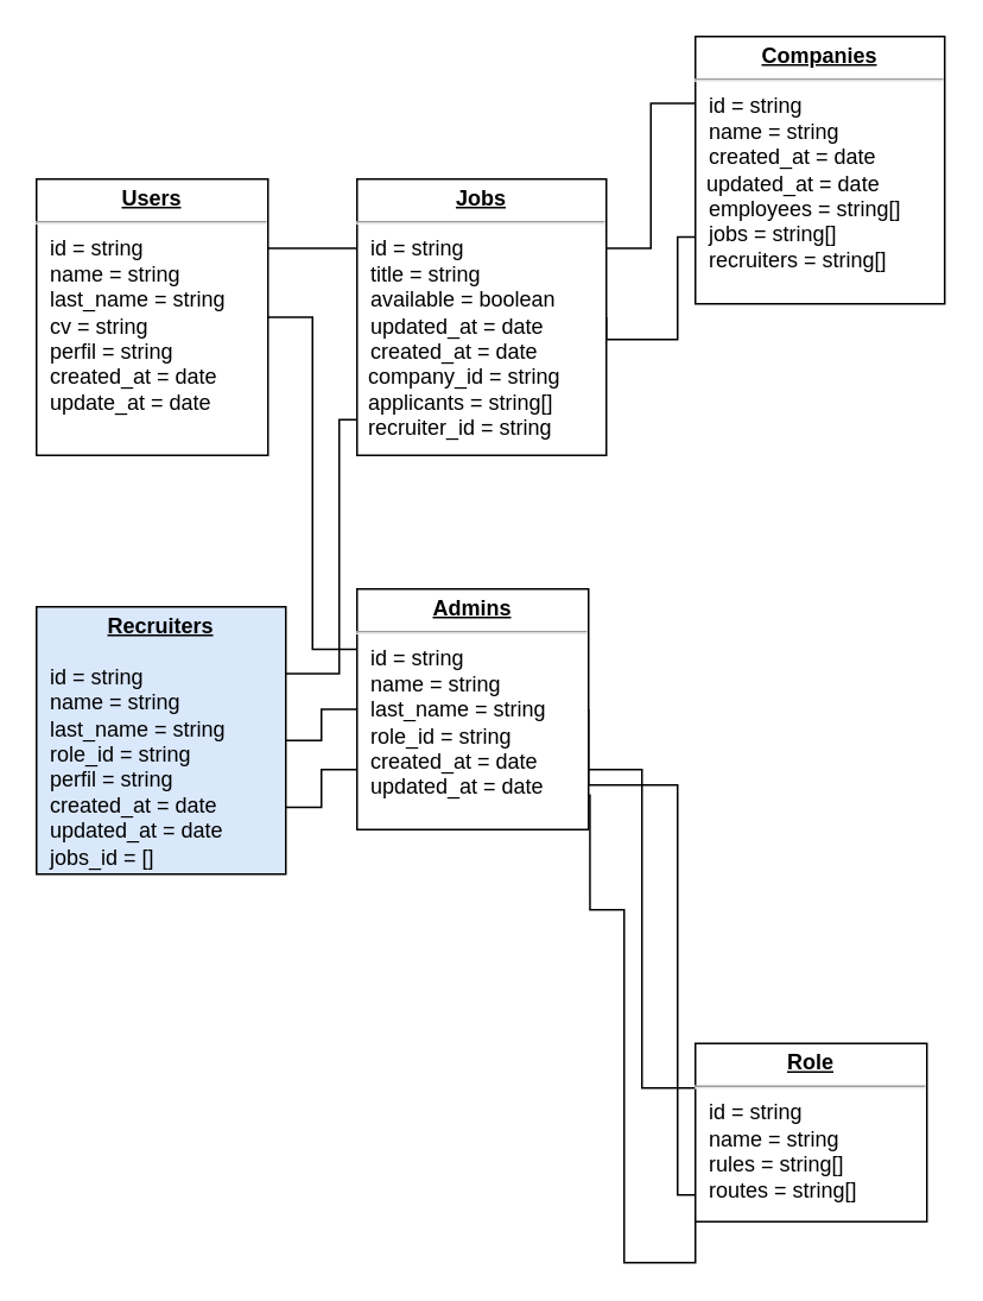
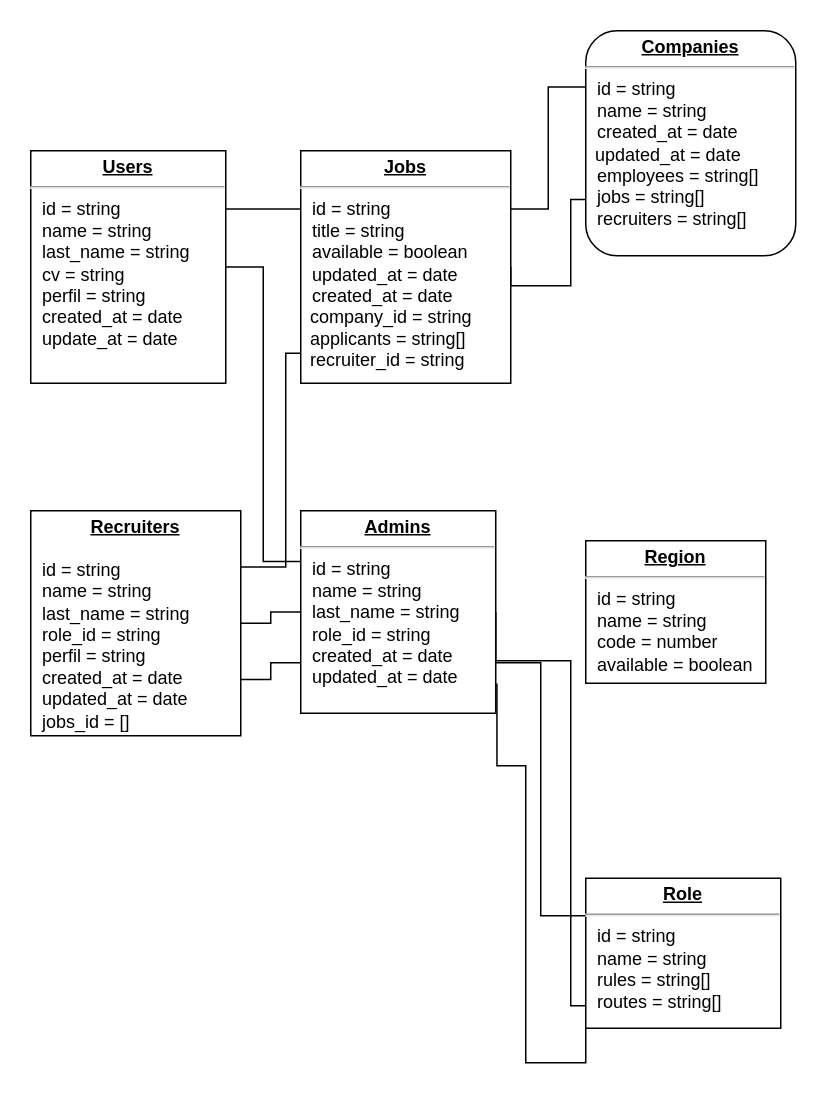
- <mxCell id="13" value="&lt;p style=&quot;margin: 0px ; margin-top: 4px ; text-align: center ; text-decoration: underline&quot;&gt;&lt;b&gt;Companies&lt;/b&gt;&lt;/p&gt;&lt;hr&gt;&lt;p style=&quot;margin: 0px ; margin-left: 8px&quot;&gt;id = string&lt;br&gt;name = string&lt;br&gt;created_at = date&lt;br&gt;&lt;/p&gt;&amp;nbsp; updated_at = date&lt;br&gt;&lt;p style=&quot;margin: 0px ; margin-left: 8px&quot;&gt;employees = string[]&lt;br&gt;&lt;/p&gt;&lt;p style=&quot;margin: 0px ; margin-left: 8px&quot;&gt;jobs = string[]&lt;/p&gt;&lt;p style=&quot;margin: 0px ; margin-left: 8px&quot;&gt;recruiters = string[]&lt;br&gt;&lt;/p&gt;" style="verticalAlign=top;align=left;overflow=fill;fontSize=12;fontFamily=Helvetica;html=1;rounded=0;shadow=0;comic=0;labelBackgroundColor=none;strokeWidth=1" parent="1" vertex="1"><mxGeometry x="390" y="20" width="140" height="150" as="geometry" /></mxCell>
+ <mxCell id="13" value="&lt;p style=&quot;margin: 0px ; margin-top: 4px ; text-align: center ; text-decoration: underline&quot;&gt;&lt;b&gt;Companies&lt;/b&gt;&lt;/p&gt;&lt;hr&gt;&lt;p style=&quot;margin: 0px ; margin-left: 8px&quot;&gt;id = string&lt;br&gt;name = string&lt;br&gt;created_at = date&lt;br&gt;&lt;/p&gt;&amp;nbsp; updated_at = date&lt;br&gt;&lt;p style=&quot;margin: 0px ; margin-left: 8px&quot;&gt;employees = string[]&lt;br&gt;&lt;/p&gt;&lt;p style=&quot;margin: 0px ; margin-left: 8px&quot;&gt;jobs = string[]&lt;/p&gt;&lt;p style=&quot;margin: 0px ; margin-left: 8px&quot;&gt;recruiters = string[]&lt;br&gt;&lt;/p&gt;" style="verticalAlign=top;align=left;overflow=fill;fontSize=12;fontFamily=Helvetica;html=1;shadow=0;comic=0;labelBackgroundColor=none;strokeWidth=1;rounded=1;" parent="1" vertex="1"><mxGeometry x="390" y="20" width="140" height="150" as="geometry" /></mxCell>
- <mxCell id="11" value="&lt;p style=&quot;margin: 0px ; margin-top: 4px ; text-align: center ; text-decoration: underline&quot;&gt;&lt;b&gt;Admins&lt;/b&gt;&lt;/p&gt;&lt;hr&gt;&lt;p style=&quot;margin: 0px ; margin-left: 8px&quot;&gt;id = string&lt;br&gt;name = string&lt;br&gt;last_name = string&lt;br&gt;&lt;/p&gt;&lt;p style=&quot;margin: 0px ; margin-left: 8px&quot;&gt;role_id = string &lt;br&gt;&lt;/p&gt;&lt;p style=&quot;margin: 0px ; margin-left: 8px&quot;&gt;created_at = date&lt;br&gt;&lt;/p&gt;&lt;p style=&quot;margin: 0px ; margin-left: 8px&quot;&gt;updated_at = date&lt;br&gt;&lt;/p&gt;" style="verticalAlign=top;align=left;overflow=fill;fontSize=12;fontFamily=Helvetica;html=1;rounded=0;shadow=0;comic=0;labelBackgroundColor=none;strokeWidth=1" parent="1" vertex="1"><mxGeometry x="200" y="330" width="130" height="135" as="geometry" /></mxCell>
+ <mxCell id="11" value="&lt;p style=&quot;margin: 0px ; margin-top: 4px ; text-align: center ; text-decoration: underline&quot;&gt;&lt;b&gt;Admins&lt;/b&gt;&lt;/p&gt;&lt;hr&gt;&lt;p style=&quot;margin: 0px ; margin-left: 8px&quot;&gt;id = string&lt;br&gt;name = string&lt;br&gt;last_name = string&lt;br&gt;&lt;/p&gt;&lt;p style=&quot;margin: 0px ; margin-left: 8px&quot;&gt;role_id = string &lt;br&gt;&lt;/p&gt;&lt;p style=&quot;margin: 0px ; margin-left: 8px&quot;&gt;created_at = date&lt;br&gt;&lt;/p&gt;&lt;p style=&quot;margin: 0px ; margin-left: 8px&quot;&gt;updated_at = date&lt;br&gt;&lt;/p&gt;" style="verticalAlign=top;align=left;overflow=fill;fontSize=12;fontFamily=Helvetica;html=1;rounded=0;shadow=0;comic=0;labelBackgroundColor=none;strokeWidth=1" parent="1" vertex="1"><mxGeometry x="200" y="340" width="130" height="135" as="geometry" /></mxCell>
+ <mxCell id="14" value="&lt;p style=&quot;margin: 0px ; margin-top: 4px ; text-align: center ; text-decoration: underline&quot;&gt;&lt;b&gt;Region&lt;/b&gt;&lt;/p&gt;&lt;hr&gt;&lt;p style=&quot;margin: 0px ; margin-left: 8px&quot;&gt;id = string&lt;br&gt;name = string&lt;br&gt;code = number&lt;br&gt;&lt;/p&gt;&lt;p style=&quot;margin: 0px ; margin-left: 8px&quot;&gt;available = boolean&lt;br&gt;&lt;/p&gt;&lt;p style=&quot;margin: 0px ; margin-left: 8px&quot;&gt;&lt;br&gt;&lt;/p&gt;" style="verticalAlign=top;align=left;overflow=fill;fontSize=12;fontFamily=Helvetica;html=1;rounded=0;shadow=0;comic=0;labelBackgroundColor=none;strokeWidth=1" parent="1" vertex="1"><mxGeometry x="390" y="360" width="120" height="95" as="geometry" /></mxCell>
- <mxCell id="5" value="&lt;p style=&quot;margin: 0px ; margin-top: 4px ; text-align: center ; text-decoration: underline&quot;&gt;&lt;b&gt;Recruiters&lt;/b&gt;&lt;/p&gt;&lt;br&gt;&lt;p style=&quot;margin: 0px ; margin-left: 8px&quot;&gt;id = string&lt;br&gt;name = string&lt;br&gt;last_name = string&lt;br&gt;&lt;/p&gt;&lt;p style=&quot;margin: 0px ; margin-left: 8px&quot;&gt;role_id = string&lt;br&gt;&lt;/p&gt;&lt;p style=&quot;margin: 0px ; margin-left: 8px&quot;&gt;perfil = string&lt;br&gt;&lt;/p&gt;&lt;p style=&quot;margin: 0px ; margin-left: 8px&quot;&gt;created_at = date&lt;br&gt;&lt;/p&gt;&lt;p style=&quot;margin: 0px ; margin-left: 8px&quot;&gt;updated_at = date&lt;br&gt;&lt;/p&gt;&lt;p style=&quot;margin: 0px ; margin-left: 8px&quot;&gt;jobs_id = []&lt;br&gt;&lt;/p&gt;" style="verticalAlign=top;align=left;overflow=fill;fontSize=12;fontFamily=Helvetica;html=1;rounded=0;shadow=0;comic=0;labelBackgroundColor=none;strokeWidth=1;fillColor=#dae8fc;" parent="1" vertex="1"><mxGeometry x="20" y="340" width="140" height="150" as="geometry" /></mxCell>
+ <mxCell id="5" value="&lt;p style=&quot;margin: 0px ; margin-top: 4px ; text-align: center ; text-decoration: underline&quot;&gt;&lt;b&gt;Recruiters&lt;/b&gt;&lt;/p&gt;&lt;br&gt;&lt;p style=&quot;margin: 0px ; margin-left: 8px&quot;&gt;id = string&lt;br&gt;name = string&lt;br&gt;last_name = string&lt;br&gt;&lt;/p&gt;&lt;p style=&quot;margin: 0px ; margin-left: 8px&quot;&gt;role_id = string&lt;br&gt;&lt;/p&gt;&lt;p style=&quot;margin: 0px ; margin-left: 8px&quot;&gt;perfil = string&lt;br&gt;&lt;/p&gt;&lt;p style=&quot;margin: 0px ; margin-left: 8px&quot;&gt;created_at = date&lt;br&gt;&lt;/p&gt;&lt;p style=&quot;margin: 0px ; margin-left: 8px&quot;&gt;updated_at = date&lt;br&gt;&lt;/p&gt;&lt;p style=&quot;margin: 0px ; margin-left: 8px&quot;&gt;jobs_id = []&lt;br&gt;&lt;/p&gt;" style="verticalAlign=top;align=left;overflow=fill;fontSize=12;fontFamily=Helvetica;html=1;rounded=0;shadow=0;comic=0;labelBackgroundColor=none;strokeWidth=1" parent="1" vertex="1"><mxGeometry x="20" y="340" width="140" height="150" as="geometry" /></mxCell>
